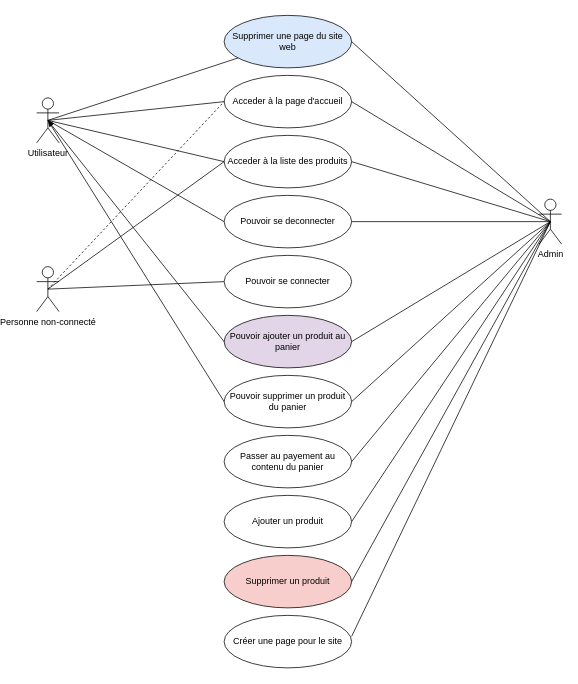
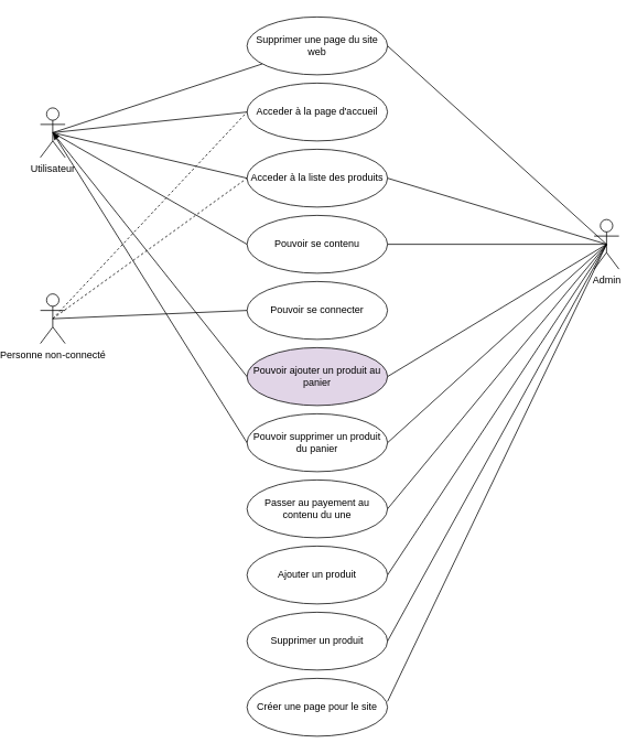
- <mxCell id="29" value="Supprimer une page du site web" style="ellipse;whiteSpace=wrap;html=1;fillColor=#dae8fc;" vertex="1" parent="1"><mxGeometry x="270" y="20" width="170" height="70" as="geometry" /></mxCell>
+ <mxCell id="29" value="Supprimer une page du site web" style="ellipse;whiteSpace=wrap;html=1;" vertex="1" parent="1"><mxGeometry x="270" y="20" width="170" height="70" as="geometry" /></mxCell>
- <mxCell id="15" value="" style="endArrow=none;html=1;rounded=0;entryX=1;entryY=0.5;entryDx=0;entryDy=0;exitX=0.5;exitY=0.5;exitDx=0;exitDy=0;exitPerimeter=0;" parent="1" source="14" target="3" edge="1"><mxGeometry width="50" height="50" relative="1" as="geometry"><mxPoint x="600" y="440" as="sourcePoint" /><mxPoint x="650" y="390" as="targetPoint" /></mxGeometry></mxCell>
- <mxCell id="12" value="" style="endArrow=none;html=1;rounded=0;entryX=0;entryY=0.5;entryDx=0;entryDy=0;exitX=0.5;exitY=0.5;exitDx=0;exitDy=0;exitPerimeter=0;" parent="1" source="9" target="4" edge="1"><mxGeometry width="50" height="50" relative="1" as="geometry"><mxPoint x="60" y="370" as="sourcePoint" /><mxPoint x="650" y="390" as="targetPoint" /></mxGeometry></mxCell>
+ <mxCell id="12" value="" style="endArrow=none;html=1;rounded=0;entryX=0;entryY=0.5;entryDx=0;entryDy=0;exitX=0.5;exitY=0.5;exitDx=0;exitDy=0;exitPerimeter=0;dashed=1;" parent="1" source="9" target="4" edge="1"><mxGeometry width="50" height="50" relative="1" as="geometry"><mxPoint x="60" y="370" as="sourcePoint" /><mxPoint x="650" y="390" as="targetPoint" /></mxGeometry></mxCell>
- <mxCell id="5" value="Pouvoir se deconnecter" style="ellipse;whiteSpace=wrap;html=1;" parent="1" vertex="1"><mxGeometry x="270" y="260" width="170" height="70" as="geometry" /></mxCell>
+ <mxCell id="5" value="Pouvoir se contenu" style="ellipse;whiteSpace=wrap;html=1;" parent="1" vertex="1"><mxGeometry x="270" y="260" width="170" height="70" as="geometry" /></mxCell>
- <mxCell id="22" value="Passer au payement au contenu du panier" style="ellipse;whiteSpace=wrap;html=1;" vertex="1" parent="1"><mxGeometry x="270" y="580" width="170" height="70" as="geometry" /></mxCell>
+ <mxCell id="22" value="Passer au payement au contenu du une" style="ellipse;whiteSpace=wrap;html=1;" vertex="1" parent="1"><mxGeometry x="270" y="580" width="170" height="70" as="geometry" /></mxCell>
- <mxCell id="26" value="Supprimer un produit" style="ellipse;whiteSpace=wrap;html=1;fillColor=#f8cecc;" vertex="1" parent="1"><mxGeometry x="270" y="740" width="170" height="70" as="geometry" /></mxCell>
+ <mxCell id="26" value="Supprimer un produit" style="ellipse;whiteSpace=wrap;html=1;" vertex="1" parent="1"><mxGeometry x="270" y="740" width="170" height="70" as="geometry" /></mxCell>
